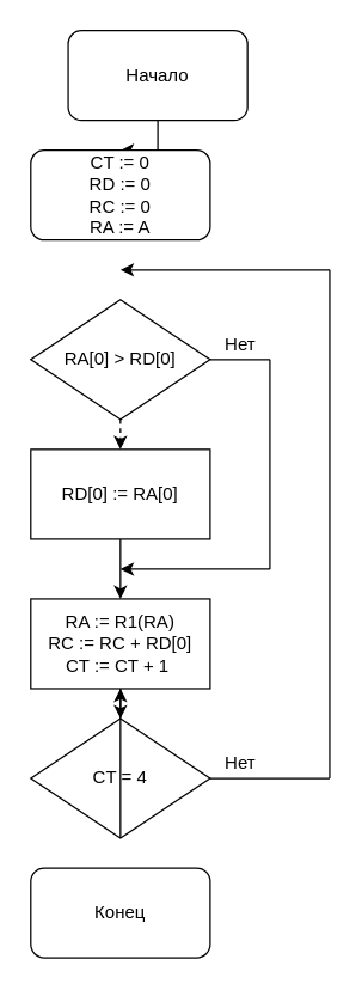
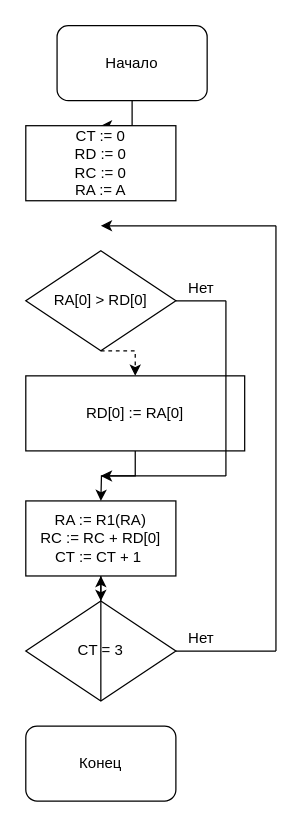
- <mxCell id="4" value="CT := 0&lt;br&gt;RD := 0&lt;br&gt;RC := 0&lt;br&gt;&amp;nbsp;RA := A&amp;nbsp;" style="whiteSpace=wrap;html=1;rounded=1;" parent="1" vertex="1"><mxGeometry x="20" y="100" width="120" height="60" as="geometry" /></mxCell>
+ <mxCell id="4" value="CT := 0&lt;br&gt;RD := 0&lt;br&gt;RC := 0&lt;br&gt;&amp;nbsp;RA := A&amp;nbsp;" style="rounded=0;whiteSpace=wrap;html=1;" parent="1" vertex="1"><mxGeometry x="20" y="100" width="120" height="60" as="geometry" /></mxCell>
- <mxCell id="8" value="RD[0] := RA[0]" style="rounded=0;whiteSpace=wrap;html=1;" parent="1" vertex="1"><mxGeometry x="20" y="300" width="120" height="60" as="geometry" /></mxCell>
+ <mxCell id="8" value="RD[0] := RA[0]" style="rounded=0;whiteSpace=wrap;html=1;" parent="1" vertex="1"><mxGeometry x="20" y="300" width="175" height="60" as="geometry" /></mxCell>
- <mxCell id="9" value="CT = 4" style="rhombus;whiteSpace=wrap;html=1;" parent="1" vertex="1"><mxGeometry x="20" y="480" width="120" height="80" as="geometry" /></mxCell>
+ <mxCell id="9" value="CT = 3" style="rhombus;whiteSpace=wrap;html=1;" parent="1" vertex="1"><mxGeometry x="20" y="480" width="120" height="80" as="geometry" /></mxCell>
